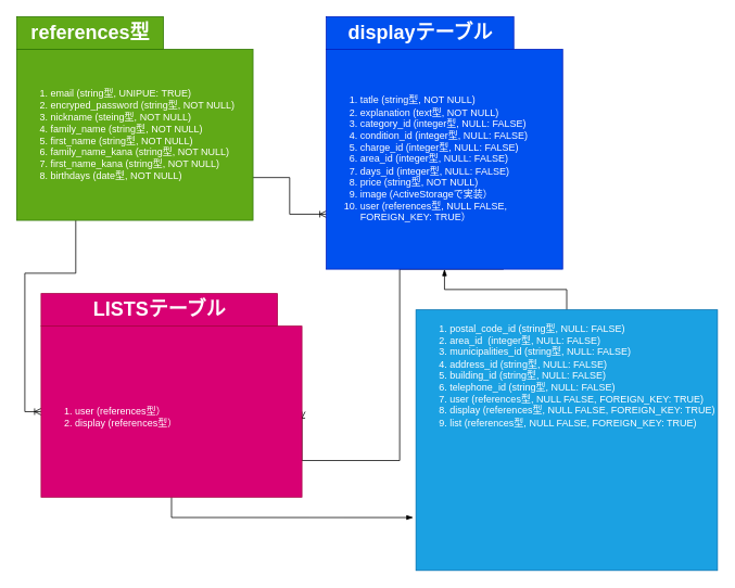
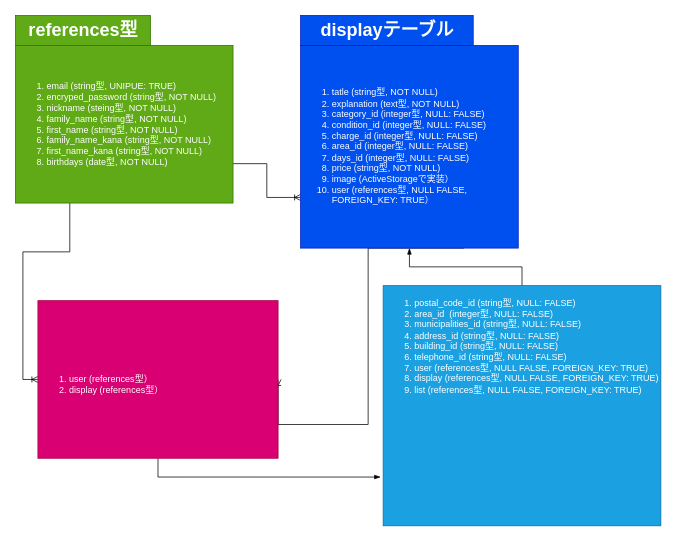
- <mxCell id="9" value="LISTSテーブル" style="text;strokeColor=#A50040;fillColor=#d80073;html=1;fontSize=24;fontStyle=1;verticalAlign=middle;align=center;fontColor=#ffffff;" parent="1" vertex="1"><mxGeometry x="50" y="360" width="290" height="40" as="geometry" /></mxCell>
